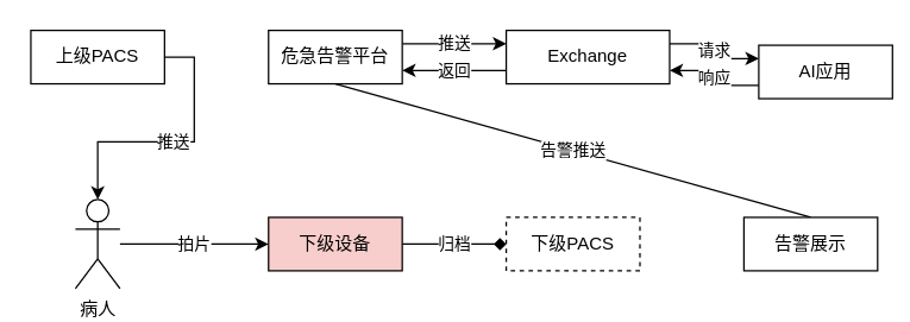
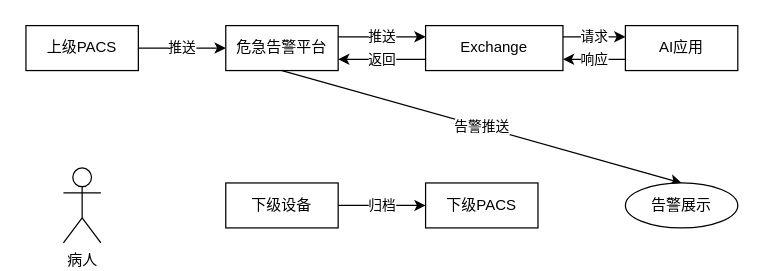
- <mxCell id="17" value="AI应用" style="rounded=0;whiteSpace=wrap;html=1;" vertex="1" parent="1"><mxGeometry x="510" y="30" width="90" height="36" as="geometry" /></mxCell>
+ <mxCell id="17" value="AI应用" style="rounded=0;whiteSpace=wrap;html=1;" vertex="1" parent="1"><mxGeometry x="500" y="20" width="90" height="36" as="geometry" /></mxCell>
- <mxCell id="5" value="推送" style="edgeStyle=orthogonalEdgeStyle;rounded=0;orthogonalLoop=1;jettySize=auto;html=1;exitX=1;exitY=0.5;exitDx=0;exitDy=0;" parent="1" source="6" target="15" edge="1"><mxGeometry relative="1" as="geometry" /></mxCell>
+ <mxCell id="5" value="推送" style="edgeStyle=orthogonalEdgeStyle;rounded=0;orthogonalLoop=1;jettySize=auto;html=1;exitX=1;exitY=0.5;exitDx=0;exitDy=0;entryX=0;entryY=0.5;entryDx=0;entryDy=0;" parent="1" source="6" target="9" edge="1"><mxGeometry relative="1" as="geometry" /></mxCell>
- <mxCell id="8" value="告警推送" style="rounded=0;orthogonalLoop=1;jettySize=auto;html=1;exitX=0.5;exitY=1;exitDx=0;exitDy=0;entryX=0.5;entryY=0;entryDx=0;entryDy=0;endArrow=none;" edge="1" parent="1" source="9" target="13"><mxGeometry relative="1" as="geometry" /></mxCell>
+ <mxCell id="8" value="告警推送" style="rounded=0;orthogonalLoop=1;jettySize=auto;html=1;exitX=0.5;exitY=1;exitDx=0;exitDy=0;entryX=0.5;entryY=0;entryDx=0;entryDy=0;" edge="1" parent="1" source="9" target="13"><mxGeometry relative="1" as="geometry" /></mxCell>
- <mxCell id="14" value="拍片" style="edgeStyle=orthogonalEdgeStyle;rounded=0;orthogonalLoop=1;jettySize=auto;html=1;entryX=0;entryY=0.5;entryDx=0;entryDy=0;" parent="1" source="15" target="3" edge="1"><mxGeometry relative="1" as="geometry" /></mxCell>
- <mxCell id="3" value="下级设备" style="rounded=0;whiteSpace=wrap;html=1;fillColor=#f8cecc;" parent="1" vertex="1"><mxGeometry x="180" y="146" width="90" height="36" as="geometry" /></mxCell>
+ <mxCell id="3" value="下级设备" style="rounded=0;whiteSpace=wrap;html=1;" parent="1" vertex="1"><mxGeometry x="180" y="146" width="90" height="36" as="geometry" /></mxCell>
- <mxCell id="2" value="归档" style="edgeStyle=orthogonalEdgeStyle;rounded=0;orthogonalLoop=1;jettySize=auto;html=1;entryX=0;entryY=0.5;entryDx=0;entryDy=0;endArrow=diamond;" parent="1" source="3" target="4" edge="1"><mxGeometry relative="1" as="geometry" /></mxCell>
+ <mxCell id="2" value="归档" style="edgeStyle=orthogonalEdgeStyle;rounded=0;orthogonalLoop=1;jettySize=auto;html=1;entryX=0;entryY=0.5;entryDx=0;entryDy=0;" parent="1" source="3" target="4" edge="1"><mxGeometry relative="1" as="geometry" /></mxCell>
- <mxCell id="4" value="下级PACS" style="rounded=0;whiteSpace=wrap;html=1;dashed=1;" parent="1" vertex="1"><mxGeometry x="340" y="146" width="90" height="36" as="geometry" /></mxCell>
+ <mxCell id="4" value="下级PACS" style="rounded=0;whiteSpace=wrap;html=1;" parent="1" vertex="1"><mxGeometry x="340" y="146" width="90" height="36" as="geometry" /></mxCell>
- <mxCell id="13" value="告警展示" style="rounded=0;whiteSpace=wrap;html=1;" parent="1" vertex="1"><mxGeometry x="500" y="146" width="90" height="36" as="geometry" /></mxCell>
+ <mxCell id="13" value="告警展示" style="ellipse;whiteSpace=wrap;html=1;" parent="1" vertex="1"><mxGeometry x="500" y="146" width="90" height="36" as="geometry" /></mxCell>
